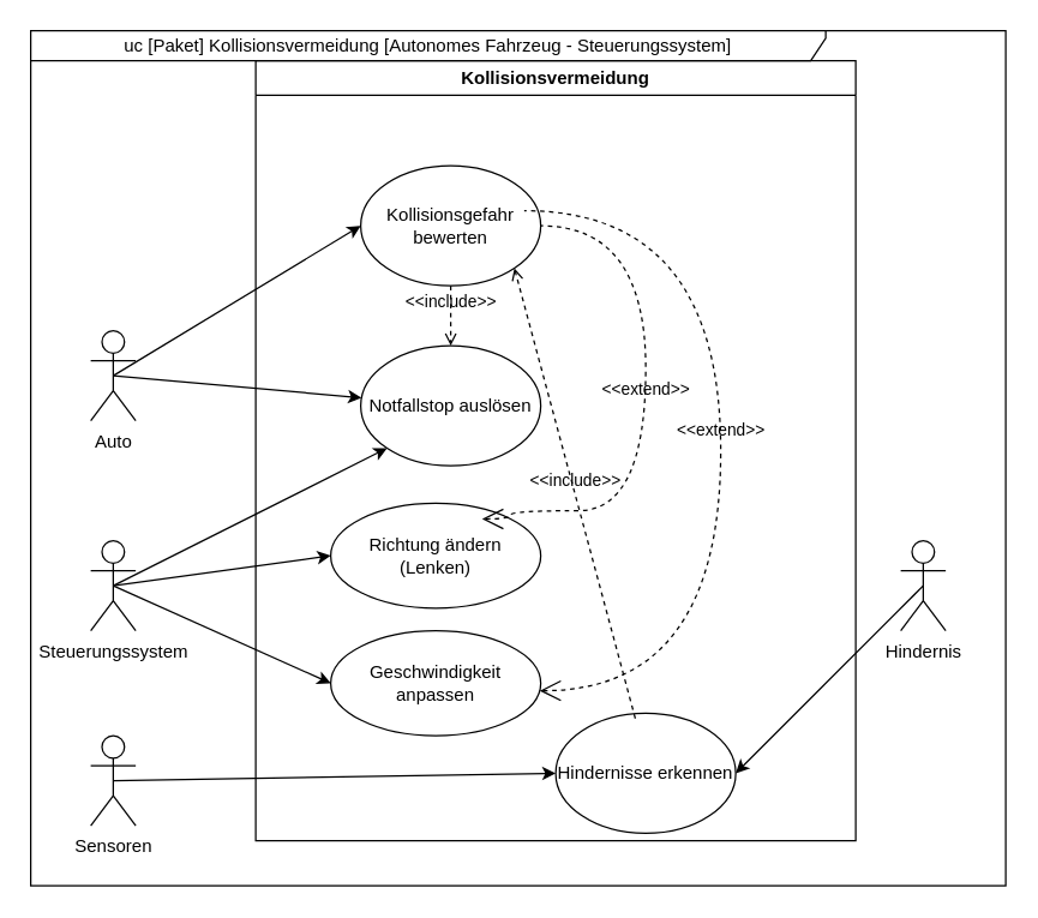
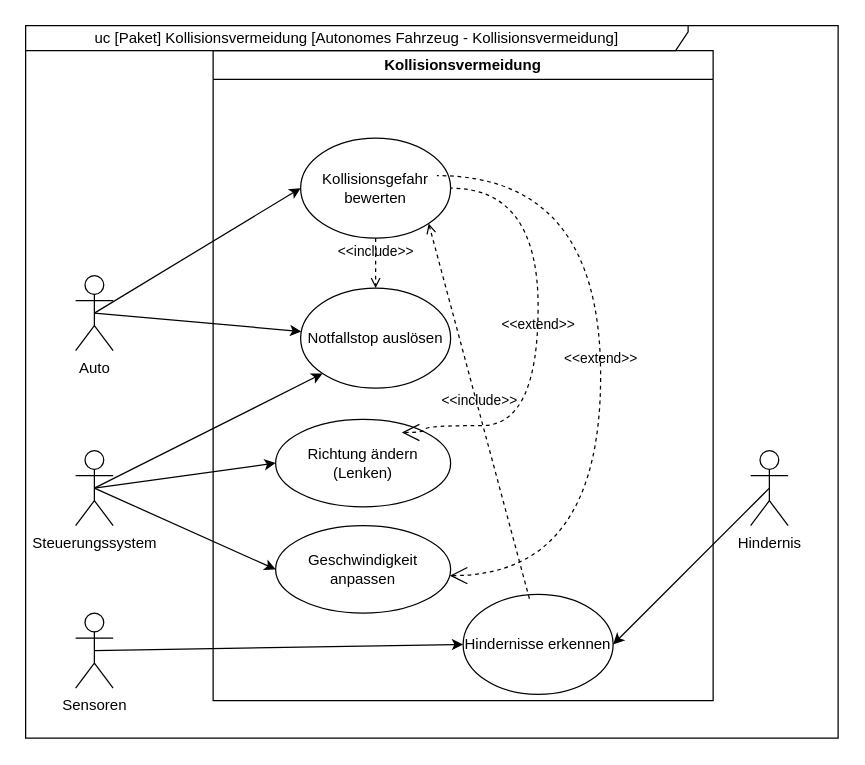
- <mxCell id="22" value="uc [Paket] Kollisionsvermeidung [Autonomes Fahrzeug - Steuerungssystem]" style="shape=umlFrame;whiteSpace=wrap;html=1;pointerEvents=0;width=530;height=20;" parent="1" vertex="1"><mxGeometry x="20" y="20" width="650" height="570" as="geometry" /></mxCell>
+ <mxCell id="22" value="uc [Paket] Kollisionsvermeidung [Autonomes Fahrzeug - Kollisionsvermeidung]" style="shape=umlFrame;whiteSpace=wrap;html=1;pointerEvents=0;width=530;height=20;" parent="1" vertex="1"><mxGeometry x="20" y="20" width="650" height="570" as="geometry" /></mxCell>
